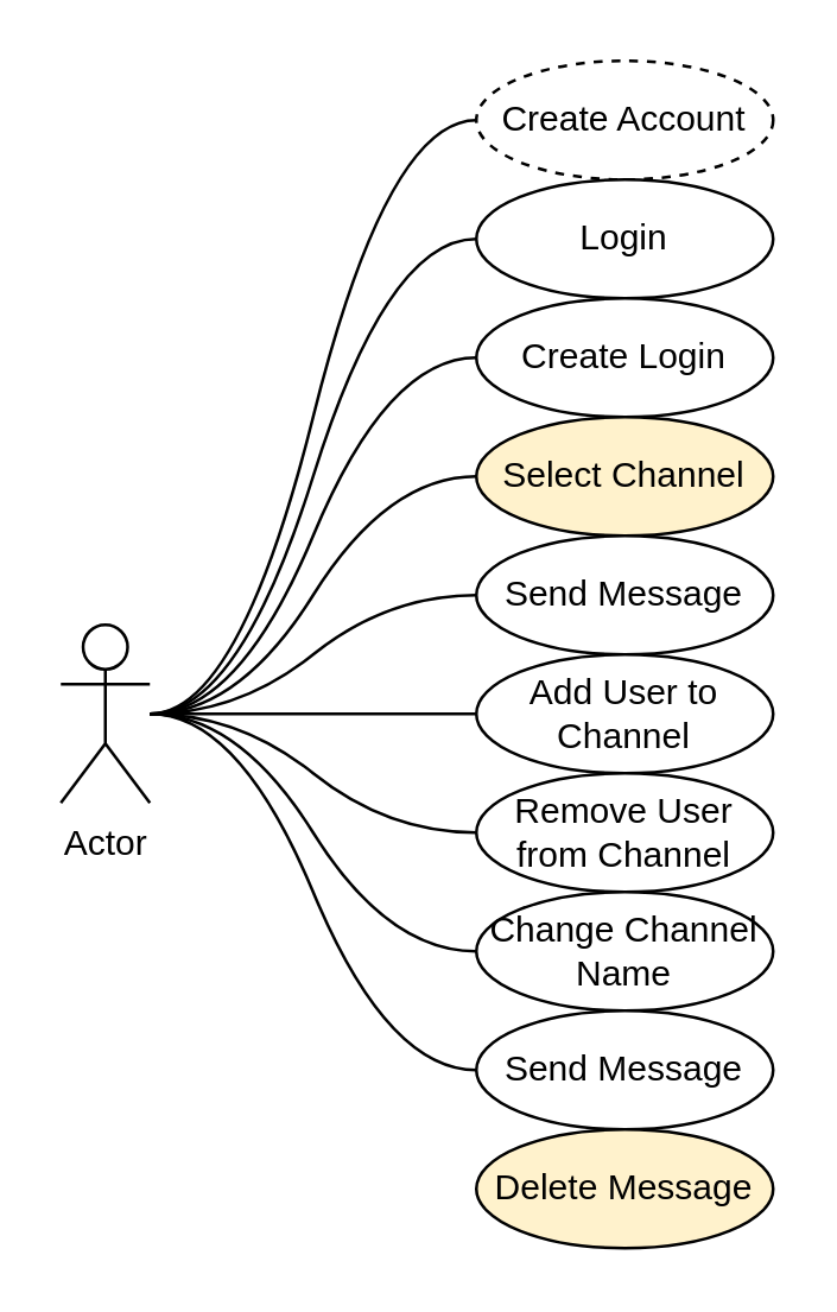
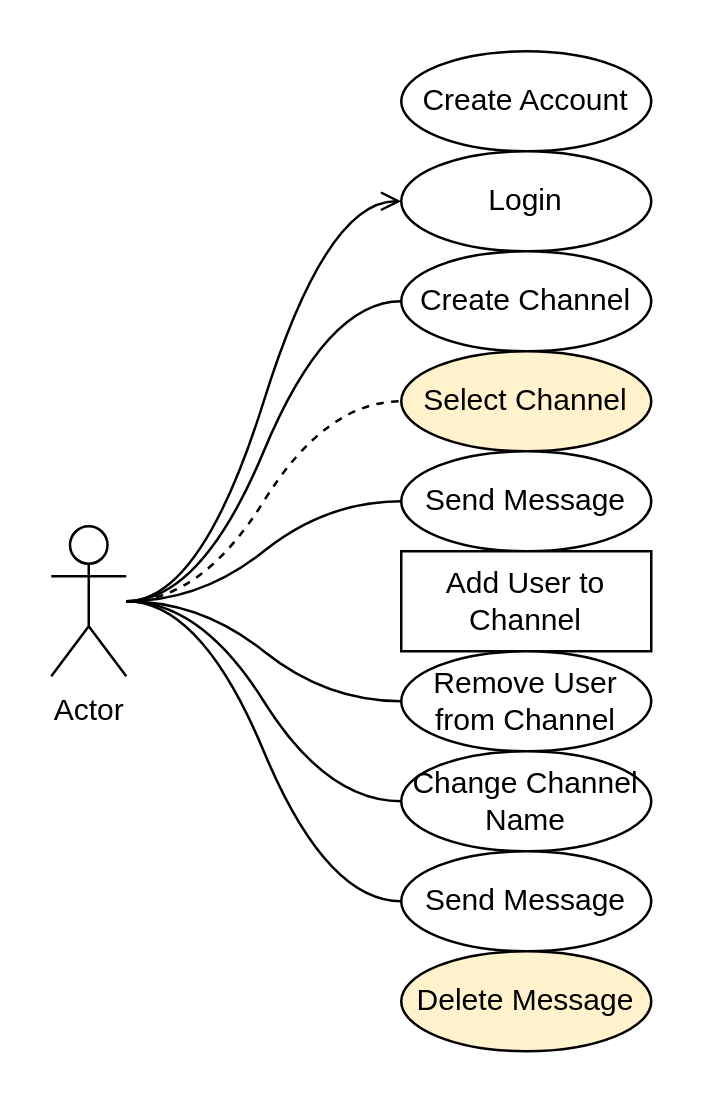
- <mxCell id="12" value="Create Account" style="ellipse;whiteSpace=wrap;html=1;dashed=1;" vertex="1" parent="1"><mxGeometry x="160" y="20" width="100" height="40" as="geometry" /></mxCell>
+ <mxCell id="12" value="Create Account" style="ellipse;whiteSpace=wrap;html=1;" vertex="1" parent="1"><mxGeometry x="160" y="20" width="100" height="40" as="geometry" /></mxCell>
- <mxCell id="9" style="edgeStyle=entityRelationEdgeStyle;orthogonalLoop=1;jettySize=auto;html=1;entryX=0;entryY=0.5;entryDx=0;entryDy=0;strokeColor=default;curved=1;strokeWidth=1;endArrow=none;endFill=0;" edge="1" parent="1" source="11" target="13"><mxGeometry relative="1" as="geometry" /></mxCell>
+ <mxCell id="9" style="edgeStyle=entityRelationEdgeStyle;orthogonalLoop=1;jettySize=auto;html=1;entryX=0;entryY=0.5;entryDx=0;entryDy=0;strokeColor=default;curved=1;strokeWidth=1;endArrow=open;endFill=0;" edge="1" parent="1" source="11" target="13"><mxGeometry relative="1" as="geometry" /></mxCell>
- <mxCell id="14" value="Create Login" style="ellipse;whiteSpace=wrap;html=1;" vertex="1" parent="1"><mxGeometry x="160" y="100" width="100" height="40" as="geometry" /></mxCell>
+ <mxCell id="14" value="Create Channel" style="ellipse;whiteSpace=wrap;html=1;" vertex="1" parent="1"><mxGeometry x="160" y="100" width="100" height="40" as="geometry" /></mxCell>
- <mxCell id="10" style="edgeStyle=entityRelationEdgeStyle;orthogonalLoop=1;jettySize=auto;html=1;entryX=0;entryY=0.5;entryDx=0;entryDy=0;strokeColor=default;curved=1;strokeWidth=1;endArrow=none;endFill=0;" edge="1" parent="1" source="11" target="12"><mxGeometry relative="1" as="geometry" /></mxCell>
- <mxCell id="7" style="edgeStyle=entityRelationEdgeStyle;orthogonalLoop=1;jettySize=auto;html=1;entryX=0;entryY=0.5;entryDx=0;entryDy=0;strokeColor=default;curved=1;strokeWidth=1;endArrow=none;endFill=0;" edge="1" parent="1" source="11" target="15"><mxGeometry relative="1" as="geometry" /></mxCell>
+ <mxCell id="7" style="edgeStyle=entityRelationEdgeStyle;orthogonalLoop=1;jettySize=auto;html=1;entryX=0;entryY=0.5;entryDx=0;entryDy=0;strokeColor=default;curved=1;strokeWidth=1;endArrow=none;endFill=0;dashed=1;" edge="1" parent="1" source="11" target="15"><mxGeometry relative="1" as="geometry" /></mxCell>
- <mxCell id="5" style="edgeStyle=entityRelationEdgeStyle;orthogonalLoop=1;jettySize=auto;html=1;entryX=0;entryY=0.5;entryDx=0;entryDy=0;strokeColor=default;curved=1;strokeWidth=1;endArrow=none;endFill=0;" edge="1" parent="1" source="11" target="17"><mxGeometry relative="1" as="geometry" /></mxCell>
- <mxCell id="17" value="Add User to Channel" style="ellipse;whiteSpace=wrap;html=1;" vertex="1" parent="1"><mxGeometry x="160" y="220" width="100" height="40" as="geometry" /></mxCell>
+ <mxCell id="17" value="Add User to Channel" style="whiteSpace=wrap;html=1;rounded=0;" vertex="1" parent="1"><mxGeometry x="160" y="220" width="100" height="40" as="geometry" /></mxCell>
